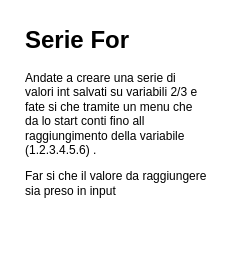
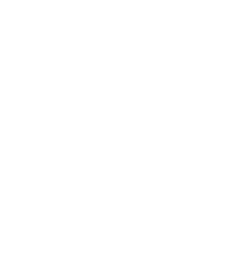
- <mxCell id="2" value="&lt;h1&gt;Serie For&lt;/h1&gt;&lt;p&gt;Andate a creare una serie di valori int salvati su variabili 2/3 e fate si che tramite un menu che da lo start conti fino all raggiungimento della variabile (1.2.3.4.5.6) .&amp;nbsp;&lt;br&gt;&lt;/p&gt;Far si che il valore da raggiungere sia preso in input" style="text;html=1;strokeColor=none;fillColor=none;spacing=5;spacingTop=-20;whiteSpace=wrap;overflow=hidden;rounded=0;" vertex="1" parent="1"><mxGeometry x="20" y="20" width="190" height="220" as="geometry" /></mxCell>
